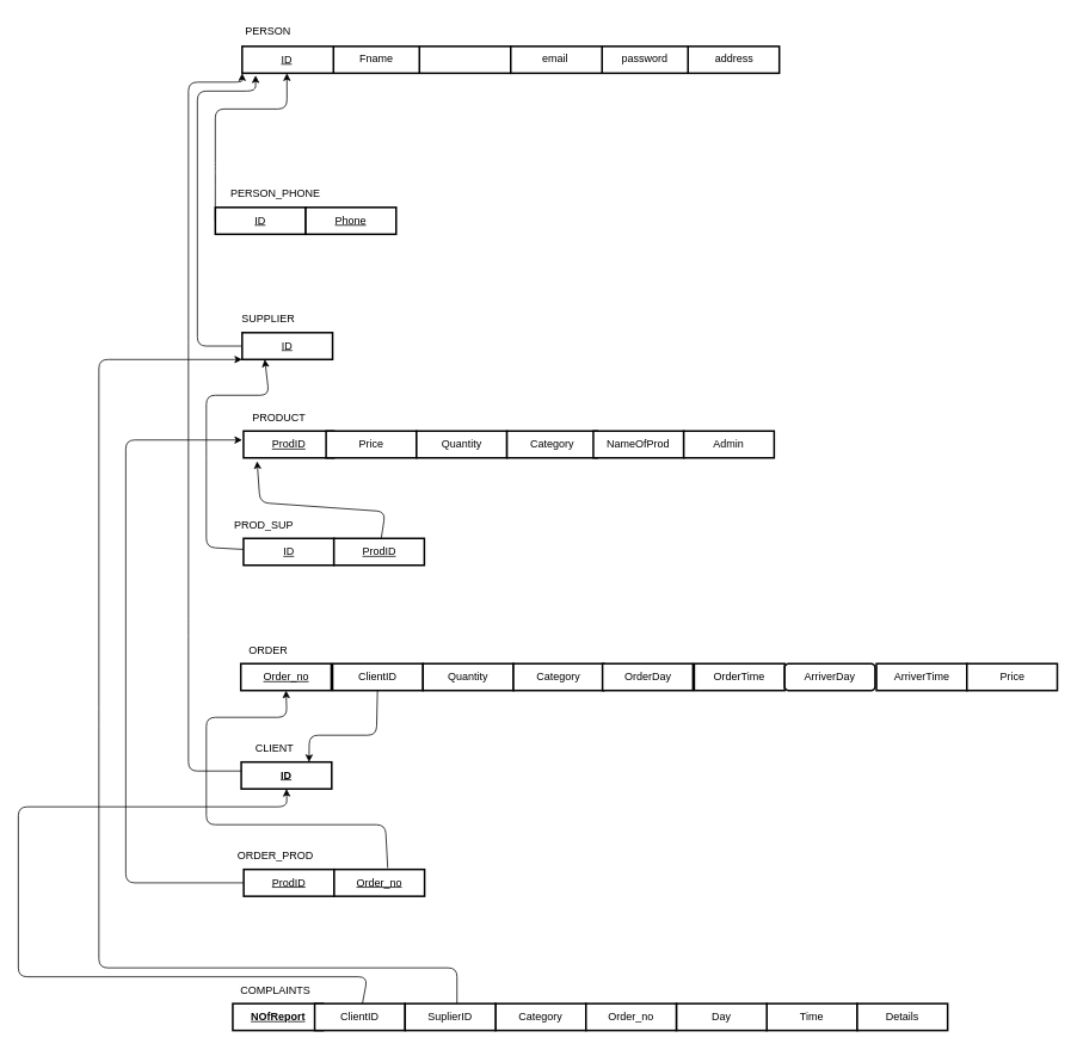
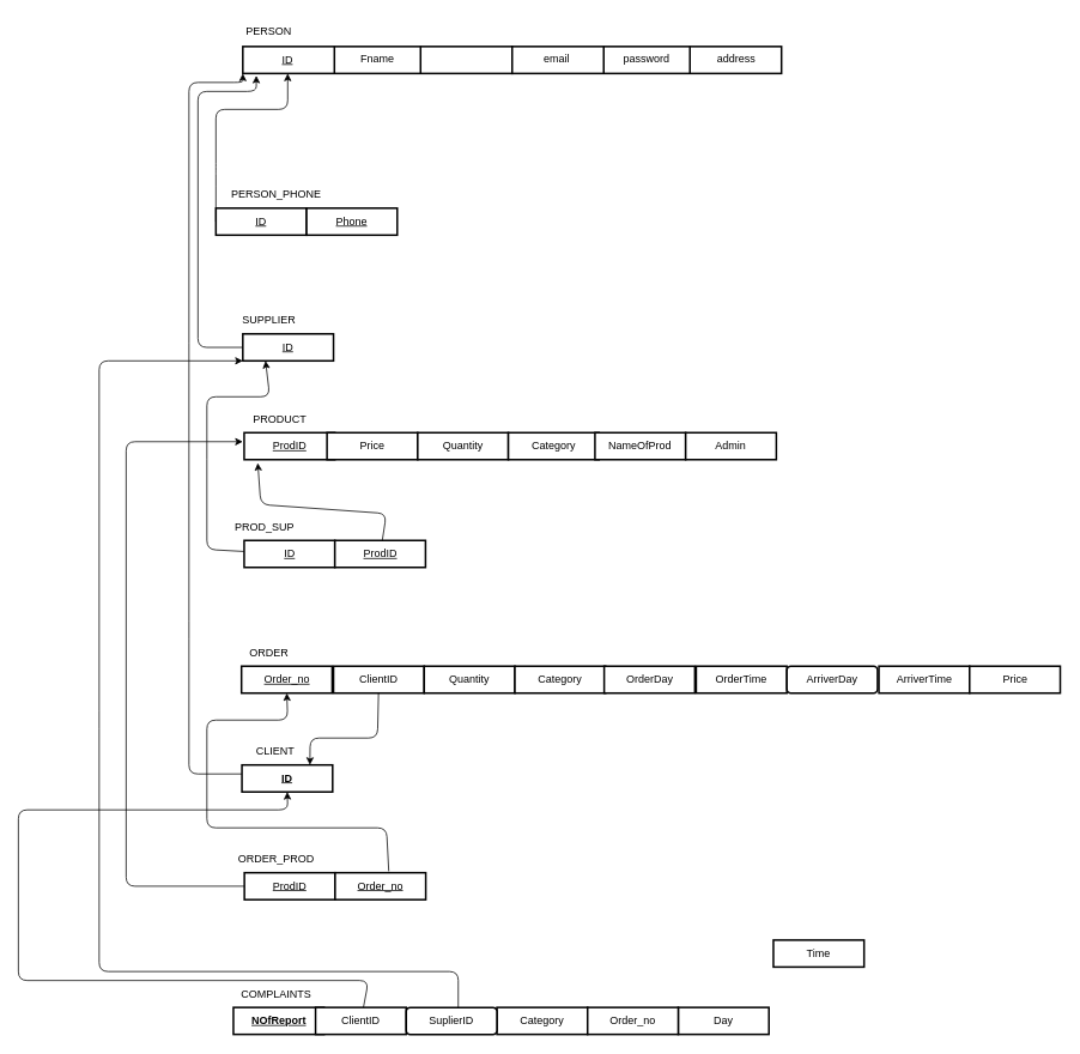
- <mxCell id="57" value="SuplierID" style="whiteSpace=wrap;html=1;align=center;strokeWidth=2;" parent="1" vertex="1"><mxGeometry x="452" y="1121" width="101" height="30" as="geometry" /></mxCell>
+ <mxCell id="57" value="SuplierID" style="whiteSpace=wrap;html=1;align=center;strokeWidth=2;rounded=1;" parent="1" vertex="1"><mxGeometry x="452" y="1121" width="101" height="30" as="geometry" /></mxCell>
- <mxCell id="33" value="Time" style="whiteSpace=wrap;html=1;align=center;strokeWidth=2;" parent="1" vertex="1"><mxGeometry x="856" y="1121" width="101" height="30" as="geometry" /></mxCell>
+ <mxCell id="33" value="Time" style="whiteSpace=wrap;html=1;align=center;strokeWidth=2;" parent="1" vertex="1"><mxGeometry x="861" y="1046" width="101" height="30" as="geometry" /></mxCell>
- <mxCell id="34" value="Details" style="whiteSpace=wrap;html=1;align=center;strokeWidth=2;" parent="1" vertex="1"><mxGeometry x="957" y="1121" width="101" height="30" as="geometry" /></mxCell>
